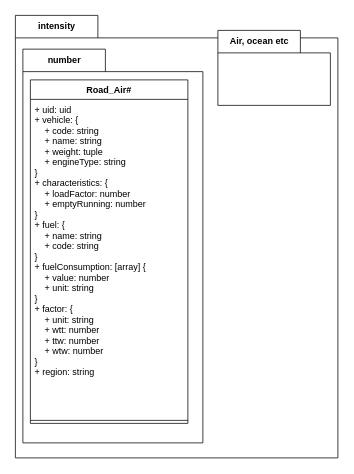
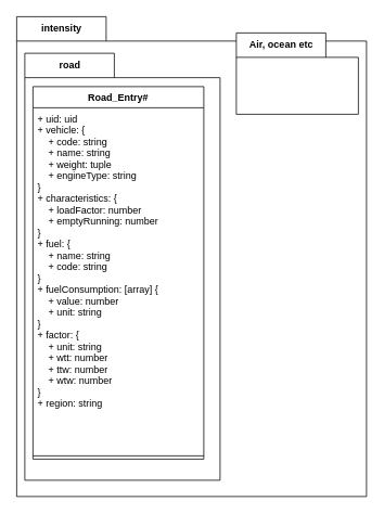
- <mxCell id="3" value="number" style="shape=folder;fontStyle=1;tabWidth=110;tabHeight=30;tabPosition=left;html=1;boundedLbl=1;labelInHeader=1;container=1;collapsible=0;recursiveResize=0;" parent="2" vertex="1"><mxGeometry x="10" y="45" width="240" height="525" as="geometry" /></mxCell>
+ <mxCell id="3" value="road" style="shape=folder;fontStyle=1;tabWidth=110;tabHeight=30;tabPosition=left;html=1;boundedLbl=1;labelInHeader=1;container=1;collapsible=0;recursiveResize=0;" parent="2" vertex="1"><mxGeometry x="10" y="45" width="240" height="525" as="geometry" /></mxCell>
- <mxCell id="4" value="Road_Air#" style="swimlane;fontStyle=1;align=center;verticalAlign=top;childLayout=stackLayout;horizontal=1;startSize=26;horizontalStack=0;resizeParent=1;resizeParentMax=0;resizeLast=0;collapsible=1;marginBottom=0;" parent="3" vertex="1"><mxGeometry x="10" y="41" width="210" height="458" as="geometry" /></mxCell>
+ <mxCell id="4" value="Road_Entry#" style="swimlane;fontStyle=1;align=center;verticalAlign=top;childLayout=stackLayout;horizontal=1;startSize=26;horizontalStack=0;resizeParent=1;resizeParentMax=0;resizeLast=0;collapsible=1;marginBottom=0;" parent="3" vertex="1"><mxGeometry x="10" y="41" width="210" height="458" as="geometry" /></mxCell>
